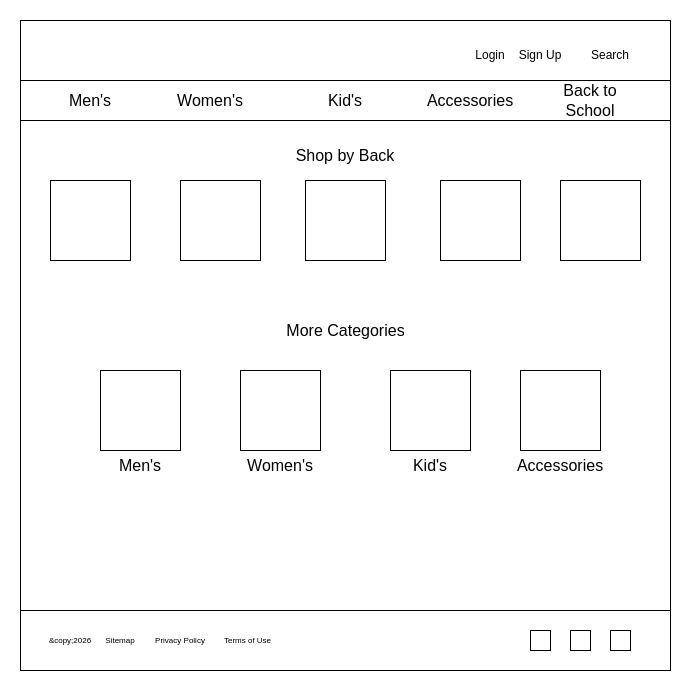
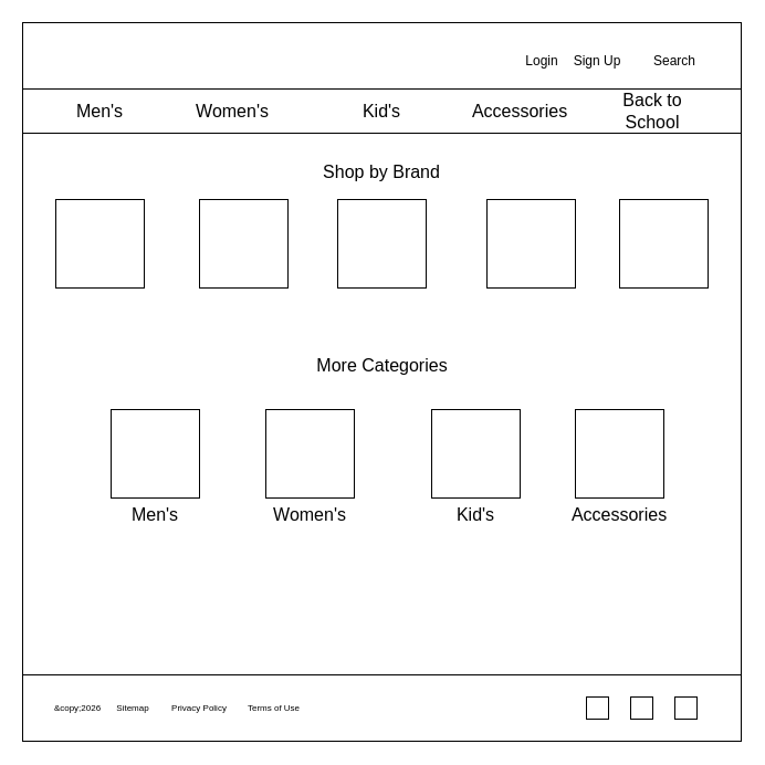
- <mxCell id="13" value="Shop by Back" style="text;html=1;strokeColor=none;fillColor=none;align=center;verticalAlign=middle;whiteSpace=wrap;rounded=0;fontSize=16;" vertex="1" parent="1"><mxGeometry x="235" y="130" width="220" height="50" as="geometry" /></mxCell>
+ <mxCell id="13" value="Shop by Brand" style="text;html=1;strokeColor=none;fillColor=none;align=center;verticalAlign=middle;whiteSpace=wrap;rounded=0;fontSize=16;" vertex="1" parent="1"><mxGeometry x="235" y="130" width="220" height="50" as="geometry" /></mxCell>
